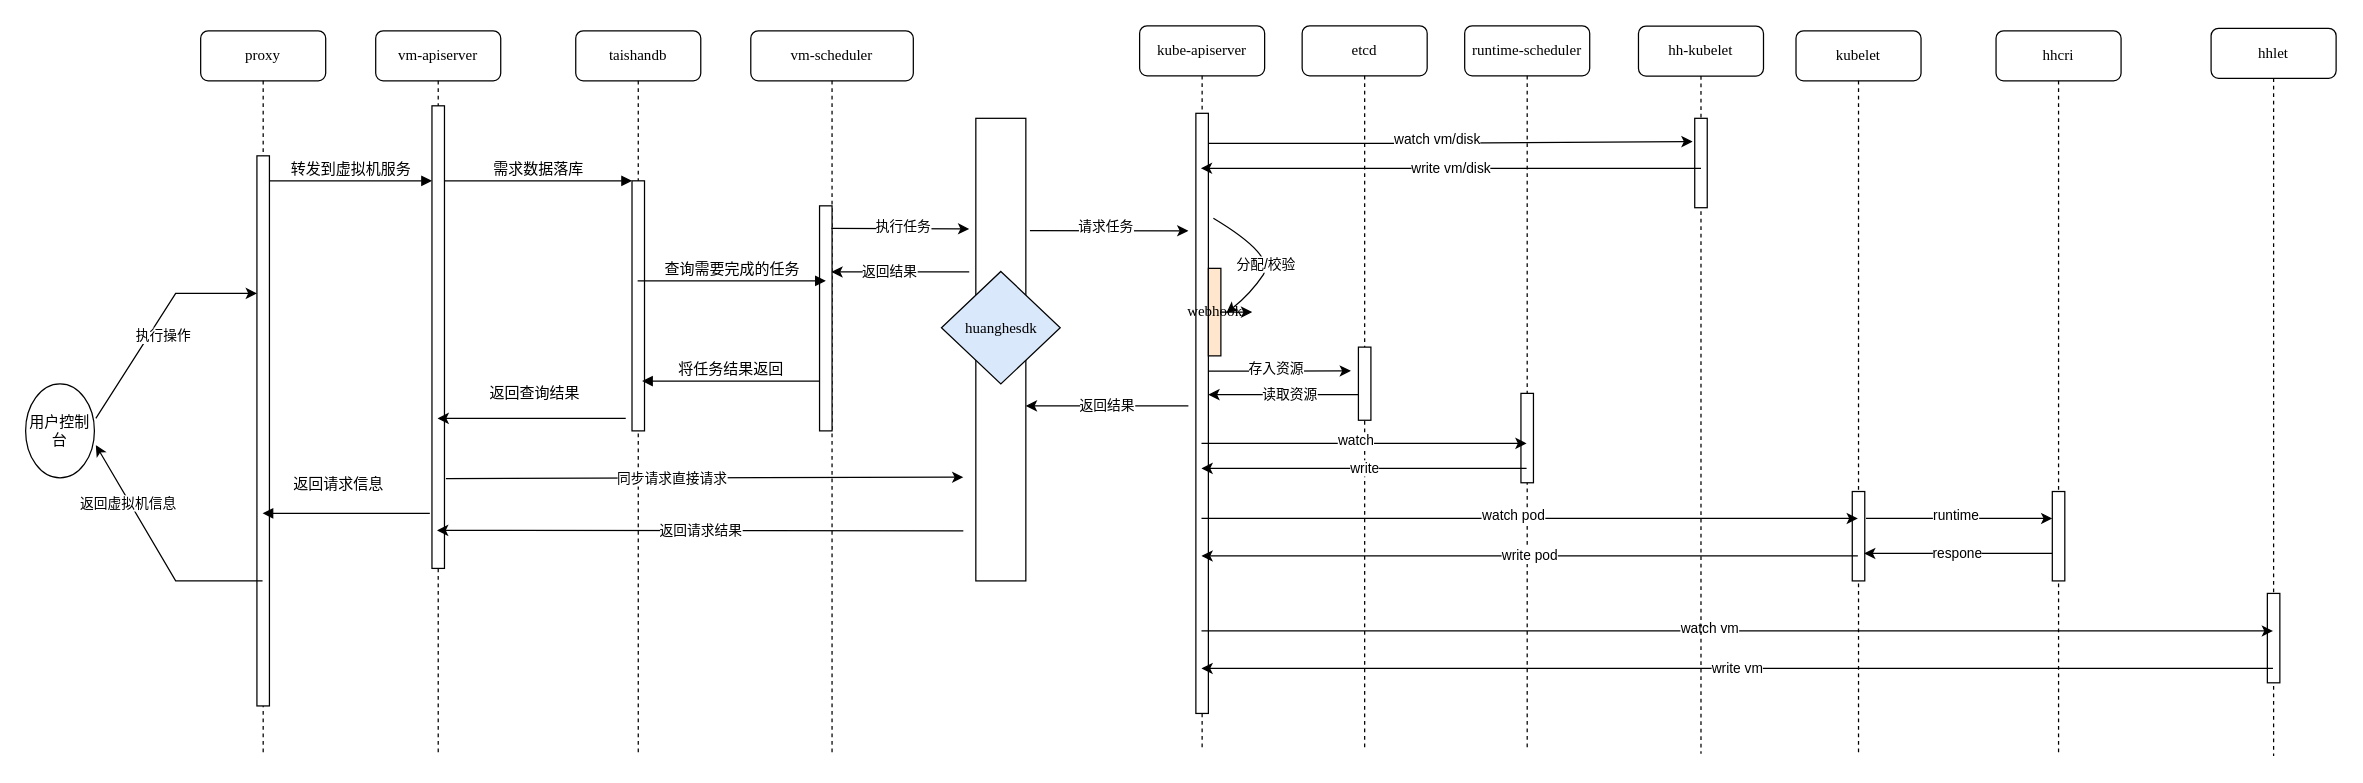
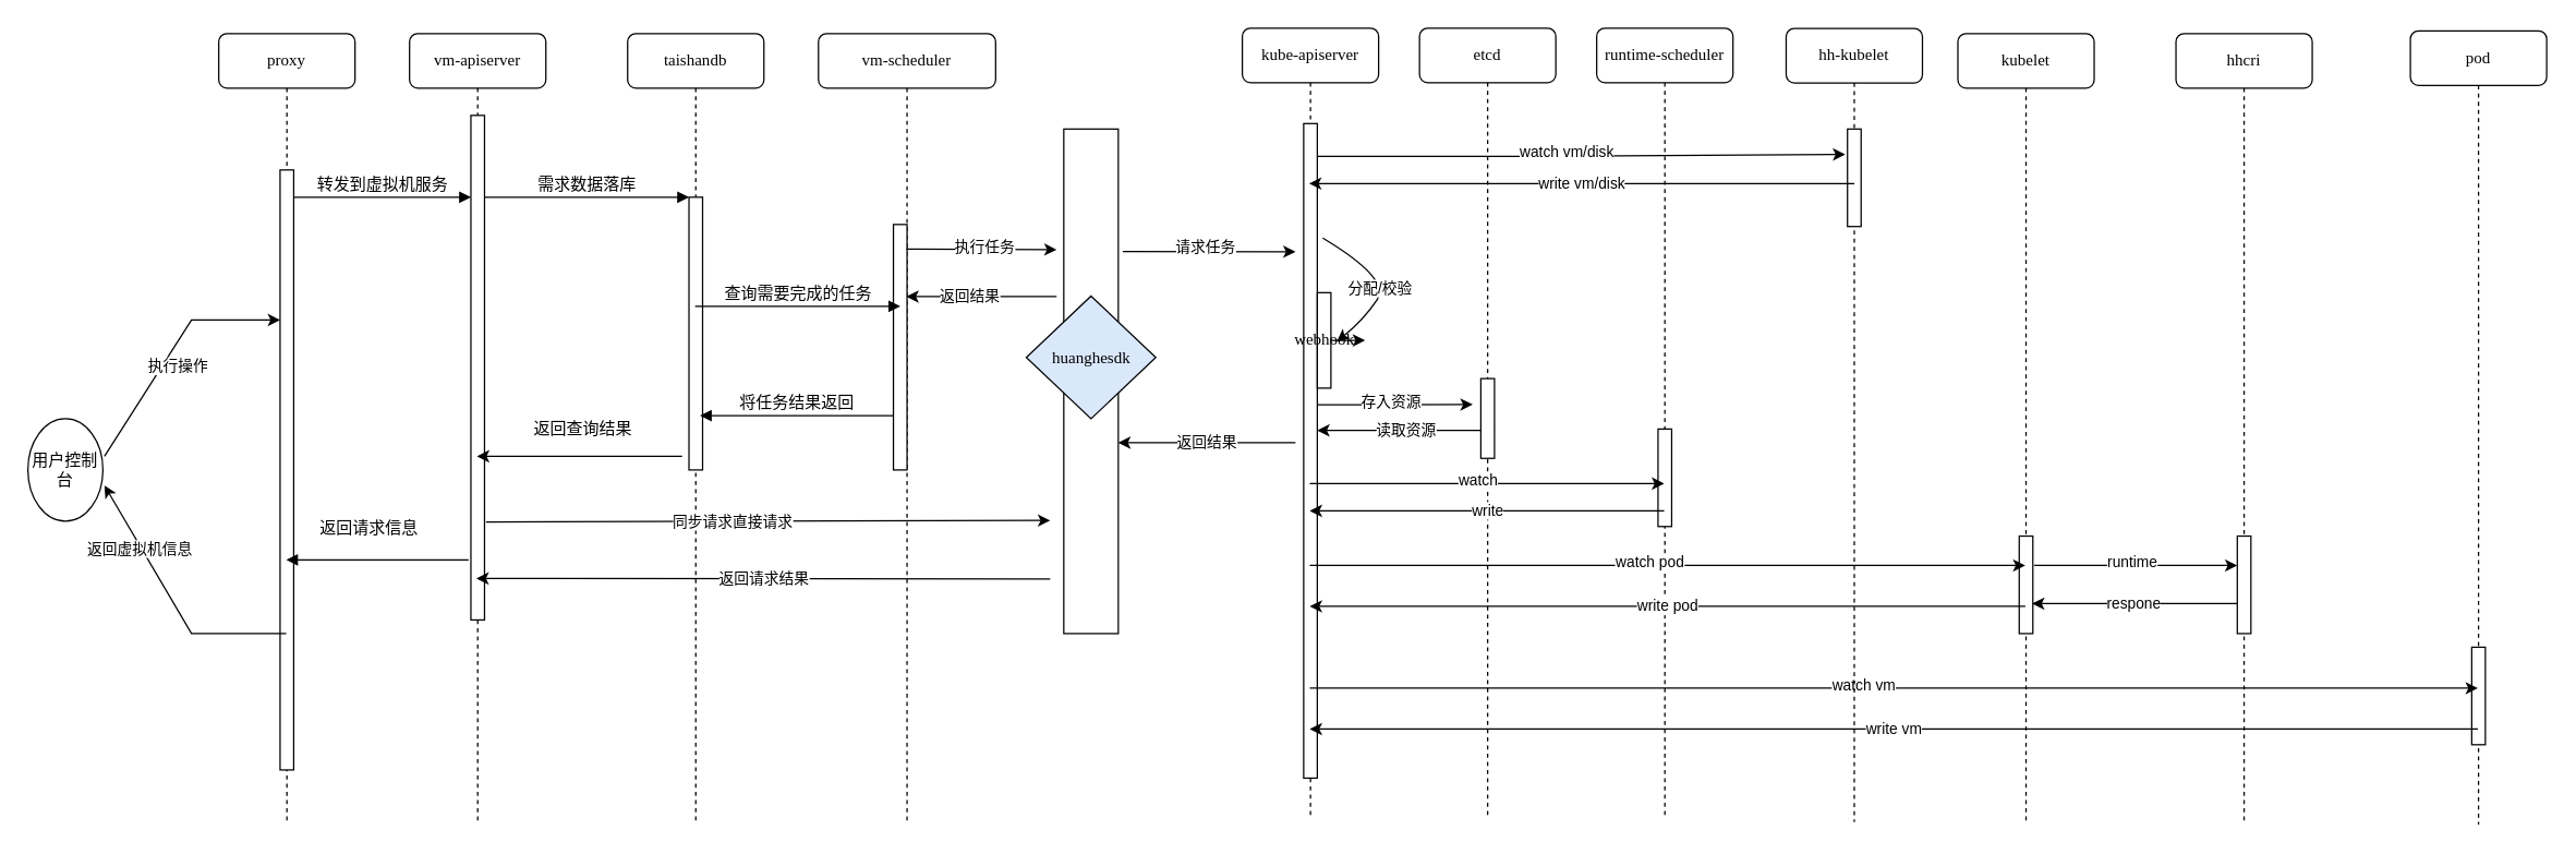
- <mxCell id="50" value="hhlet" style="shape=umlLifeline;perimeter=lifelinePerimeter;whiteSpace=wrap;html=1;container=1;collapsible=0;recursiveResize=0;outlineConnect=0;rounded=1;shadow=0;comic=0;labelBackgroundColor=none;strokeWidth=1;fontFamily=Verdana;fontSize=12;align=center;" vertex="1" parent="1"><mxGeometry x="1768" y="22" width="100" height="582" as="geometry" /></mxCell>
+ <mxCell id="50" value="pod" style="shape=umlLifeline;perimeter=lifelinePerimeter;whiteSpace=wrap;html=1;container=1;collapsible=0;recursiveResize=0;outlineConnect=0;rounded=1;shadow=0;comic=0;labelBackgroundColor=none;strokeWidth=1;fontFamily=Verdana;fontSize=12;align=center;" vertex="1" parent="1"><mxGeometry x="1768" y="22" width="100" height="582" as="geometry" /></mxCell>
- <mxCell id="10" value="webhook" style="html=1;points=[];perimeter=orthogonalPerimeter;rounded=0;shadow=0;comic=0;labelBackgroundColor=none;strokeWidth=1;fontFamily=Verdana;fontSize=12;align=center;fillColor=#ffe6cc;" vertex="1" parent="8"><mxGeometry x="55" y="194" width="10" height="70" as="geometry" /></mxCell>
+ <mxCell id="10" value="webhook" style="html=1;points=[];perimeter=orthogonalPerimeter;rounded=0;shadow=0;comic=0;labelBackgroundColor=none;strokeWidth=1;fontFamily=Verdana;fontSize=12;align=center;" vertex="1" parent="8"><mxGeometry x="55" y="194" width="10" height="70" as="geometry" /></mxCell>
